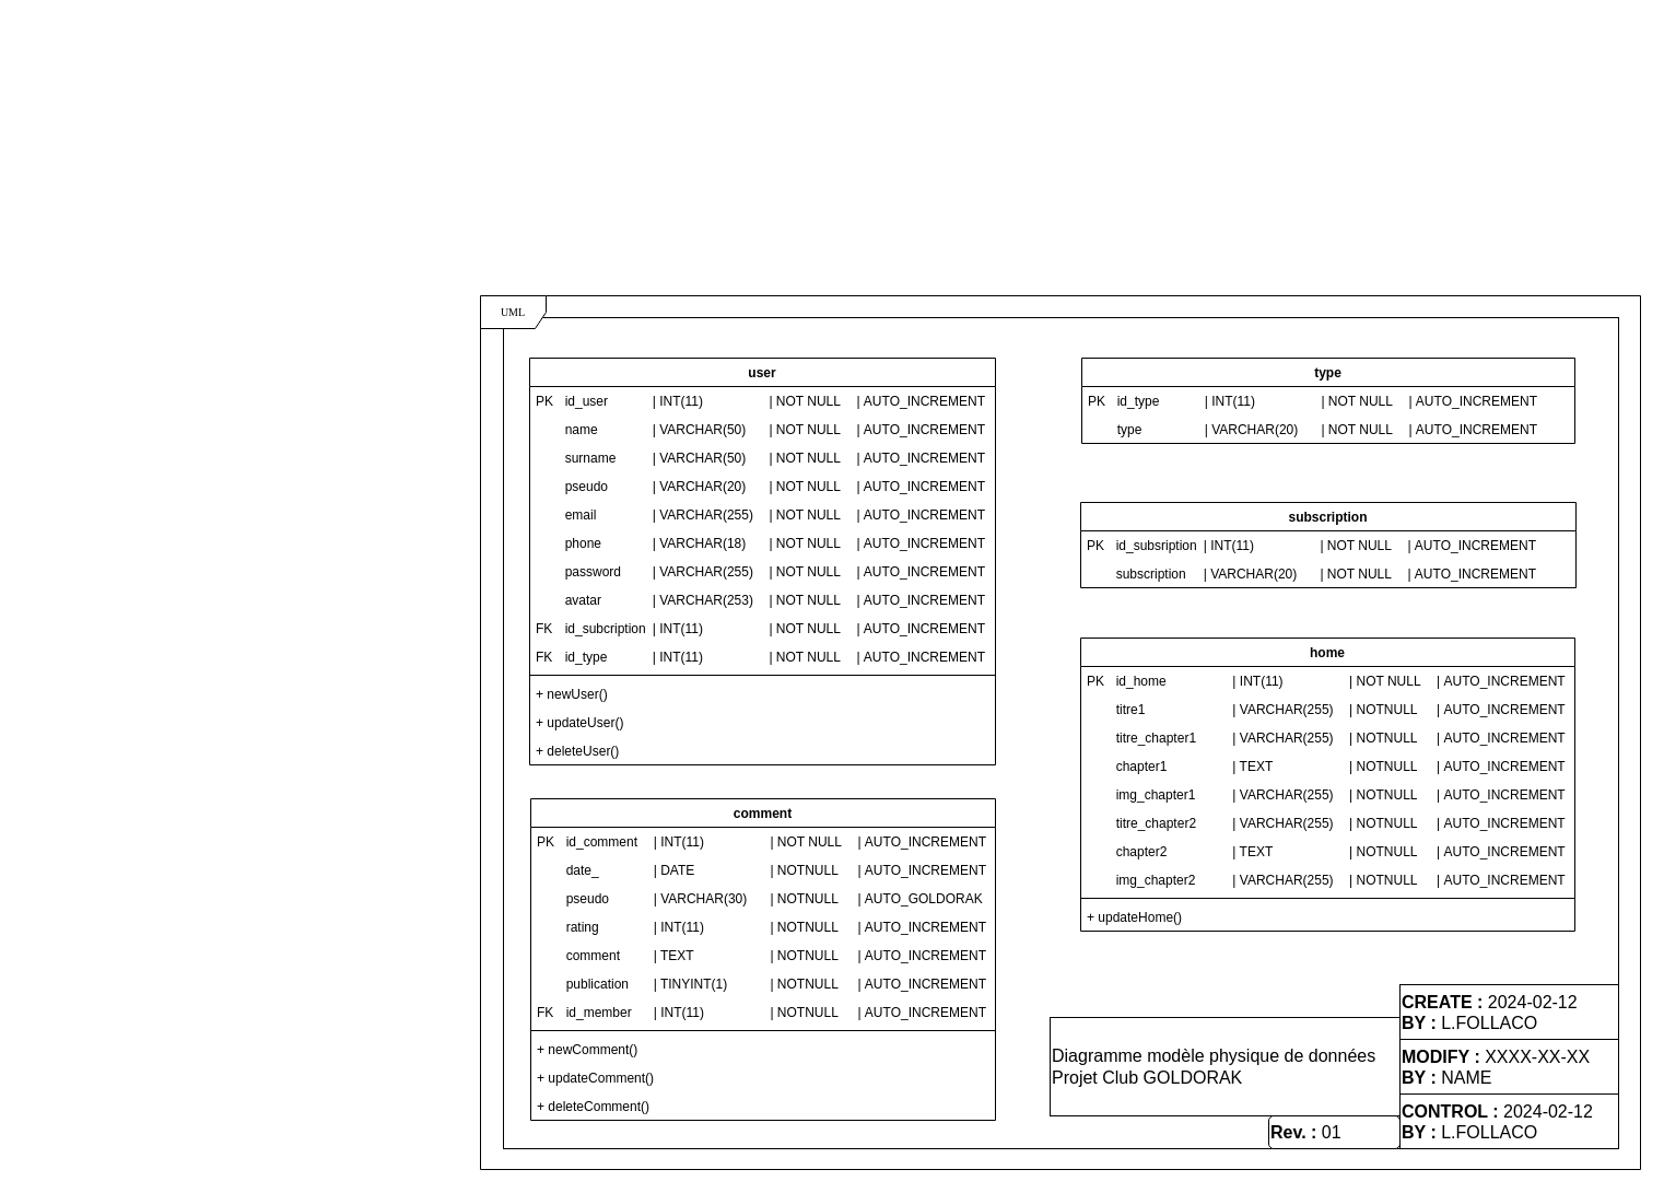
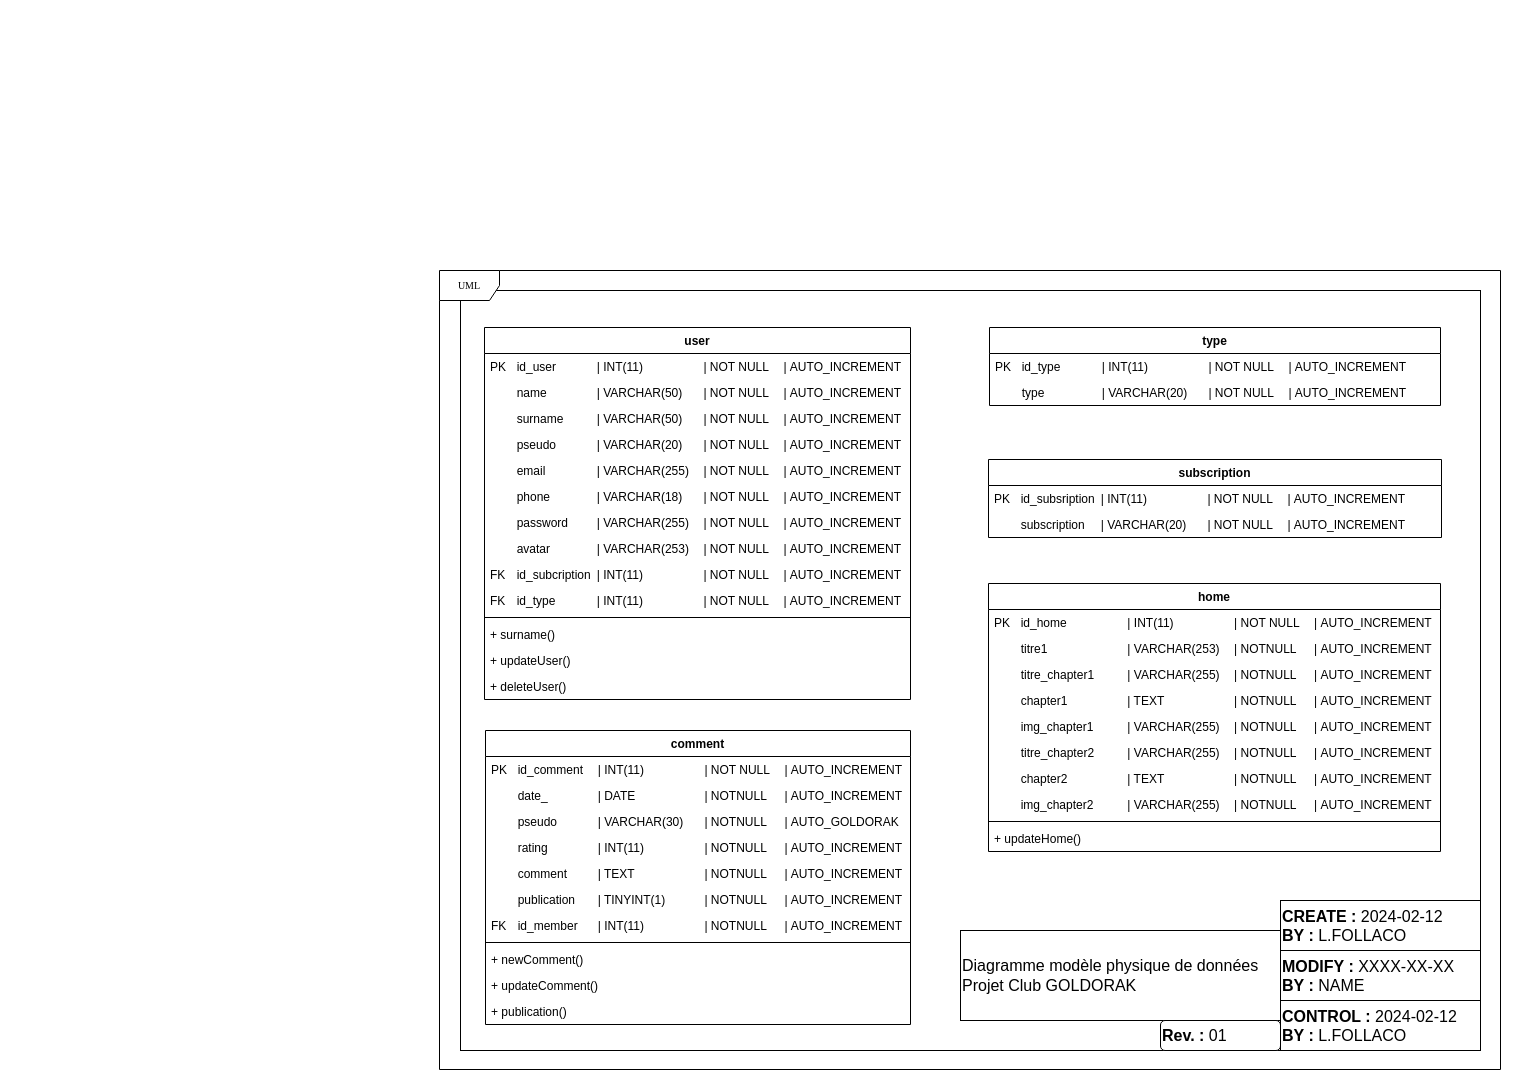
- <mxCell id="55" value="+ newUser()" style="text;strokeColor=none;fillColor=none;align=left;verticalAlign=top;spacingLeft=4;spacingRight=4;overflow=hidden;rotatable=0;points=[[0,0.5],[1,0.5]];portConstraint=eastwest;whiteSpace=wrap;html=1;" parent="43" vertex="1"><mxGeometry y="294" width="426" height="26" as="geometry" /></mxCell>
+ <mxCell id="55" value="+ surname()" style="text;strokeColor=none;fillColor=none;align=left;verticalAlign=top;spacingLeft=4;spacingRight=4;overflow=hidden;rotatable=0;points=[[0,0.5],[1,0.5]];portConstraint=eastwest;whiteSpace=wrap;html=1;" parent="43" vertex="1"><mxGeometry y="294" width="426" height="26" as="geometry" /></mxCell>
- <mxCell id="60" value="&lt;span style=&quot;white-space: pre;&quot;&gt;&#09;&lt;/span&gt;titre1&lt;span style=&quot;white-space: pre;&quot;&gt;&#09;&lt;span style=&quot;white-space: pre;&quot;&gt;&#09;&lt;/span&gt;&lt;/span&gt;&lt;span style=&quot;white-space: pre;&quot;&gt;&#09;&lt;/span&gt;| VARCHAR(255)&lt;span style=&quot;white-space: pre;&quot;&gt;&#09;&lt;/span&gt;| NOTNULL&lt;span style=&quot;white-space: pre;&quot;&gt;&#09;&lt;/span&gt;|&amp;nbsp;AUTO_INCREMENT" style="text;strokeColor=none;fillColor=none;align=left;verticalAlign=top;spacingLeft=4;spacingRight=4;overflow=hidden;rotatable=0;points=[[0,0.5],[1,0.5]];portConstraint=eastwest;whiteSpace=wrap;html=1;" parent="58" vertex="1"><mxGeometry y="52" width="452" height="26" as="geometry" /></mxCell>
+ <mxCell id="60" value="&lt;span style=&quot;white-space: pre;&quot;&gt;&#09;&lt;/span&gt;titre1&lt;span style=&quot;white-space: pre;&quot;&gt;&#09;&lt;span style=&quot;white-space: pre;&quot;&gt;&#09;&lt;/span&gt;&lt;/span&gt;&lt;span style=&quot;white-space: pre;&quot;&gt;&#09;&lt;/span&gt;| VARCHAR(253)&lt;span style=&quot;white-space: pre;&quot;&gt;&#09;&lt;/span&gt;| NOTNULL&lt;span style=&quot;white-space: pre;&quot;&gt;&#09;&lt;/span&gt;|&amp;nbsp;AUTO_INCREMENT" style="text;strokeColor=none;fillColor=none;align=left;verticalAlign=top;spacingLeft=4;spacingRight=4;overflow=hidden;rotatable=0;points=[[0,0.5],[1,0.5]];portConstraint=eastwest;whiteSpace=wrap;html=1;" parent="58" vertex="1"><mxGeometry y="52" width="452" height="26" as="geometry" /></mxCell>
- <mxCell id="36" value="+ deleteComment()" style="text;strokeColor=none;fillColor=none;align=left;verticalAlign=top;spacingLeft=4;spacingRight=4;overflow=hidden;rotatable=0;points=[[0,0.5],[1,0.5]];portConstraint=eastwest;whiteSpace=wrap;html=1;" parent="25" vertex="1"><mxGeometry y="268" width="425" height="26" as="geometry" /></mxCell>
+ <mxCell id="36" value="+ publication()" style="text;strokeColor=none;fillColor=none;align=left;verticalAlign=top;spacingLeft=4;spacingRight=4;overflow=hidden;rotatable=0;points=[[0,0.5],[1,0.5]];portConstraint=eastwest;whiteSpace=wrap;html=1;" parent="25" vertex="1"><mxGeometry y="268" width="425" height="26" as="geometry" /></mxCell>
